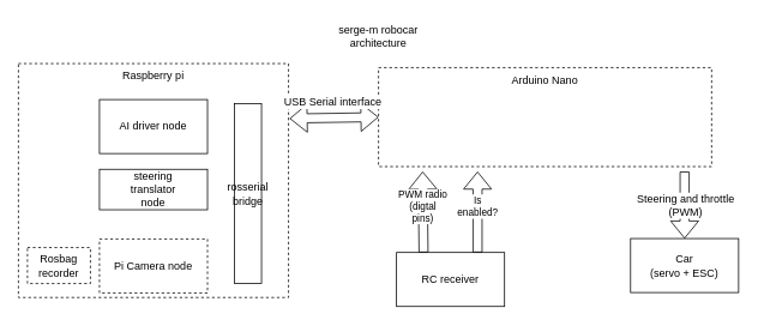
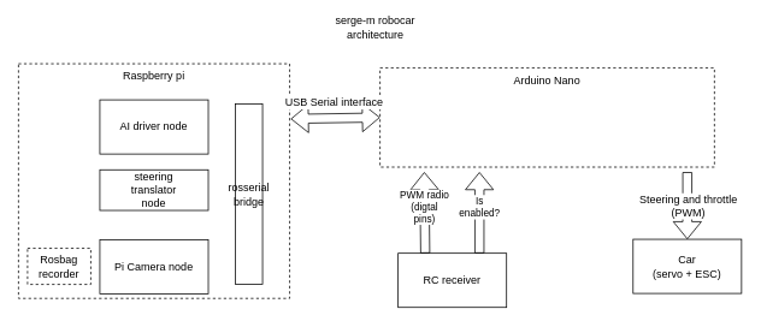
- <mxCell id="19" value="&lt;div align=&quot;center&quot;&gt;serge-m robocar architecture&lt;br&gt;&lt;/div&gt;" style="text;html=1;strokeColor=none;fillColor=none;align=center;verticalAlign=middle;whiteSpace=wrap;rounded=0;" parent="1" vertex="1"><mxGeometry x="350" y="20" width="140" height="40" as="geometry" /></mxCell>
+ <mxCell id="19" value="&lt;div align=&quot;center&quot;&gt;serge-m robocar architecture&lt;br&gt;&lt;/div&gt;" style="text;html=1;strokeColor=none;fillColor=none;align=center;verticalAlign=middle;whiteSpace=wrap;rounded=0;" parent="1" vertex="1"><mxGeometry x="345" y="10" width="140" height="40" as="geometry" /></mxCell>
- <mxCell id="17" value="Pi Camera node" style="rounded=0;whiteSpace=wrap;html=1;dashed=1;" parent="1" vertex="1"><mxGeometry x="110" y="265" width="120" height="60" as="geometry" /></mxCell>
+ <mxCell id="17" value="Pi Camera node" style="rounded=0;whiteSpace=wrap;html=1;" parent="1" vertex="1"><mxGeometry x="110" y="265" width="120" height="60" as="geometry" /></mxCell>
